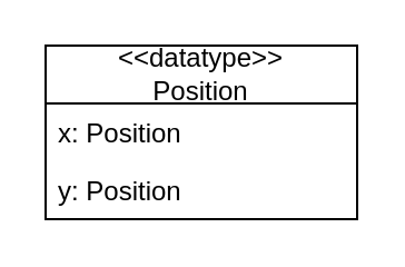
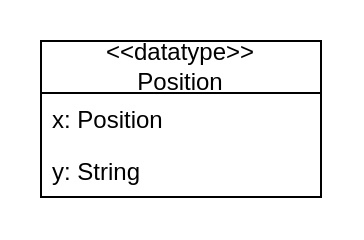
- <mxCell id="4" value="y: Position" style="text;strokeColor=none;fillColor=none;align=left;verticalAlign=top;spacingLeft=4;spacingRight=4;overflow=hidden;rotatable=0;points=[[0,0.5],[1,0.5]];portConstraint=eastwest;whiteSpace=wrap;html=1;" vertex="1" parent="2"><mxGeometry y="52" width="140" height="26" as="geometry" /></mxCell>
+ <mxCell id="4" value="y: String" style="text;strokeColor=none;fillColor=none;align=left;verticalAlign=top;spacingLeft=4;spacingRight=4;overflow=hidden;rotatable=0;points=[[0,0.5],[1,0.5]];portConstraint=eastwest;whiteSpace=wrap;html=1;" vertex="1" parent="2"><mxGeometry y="52" width="140" height="26" as="geometry" /></mxCell>
